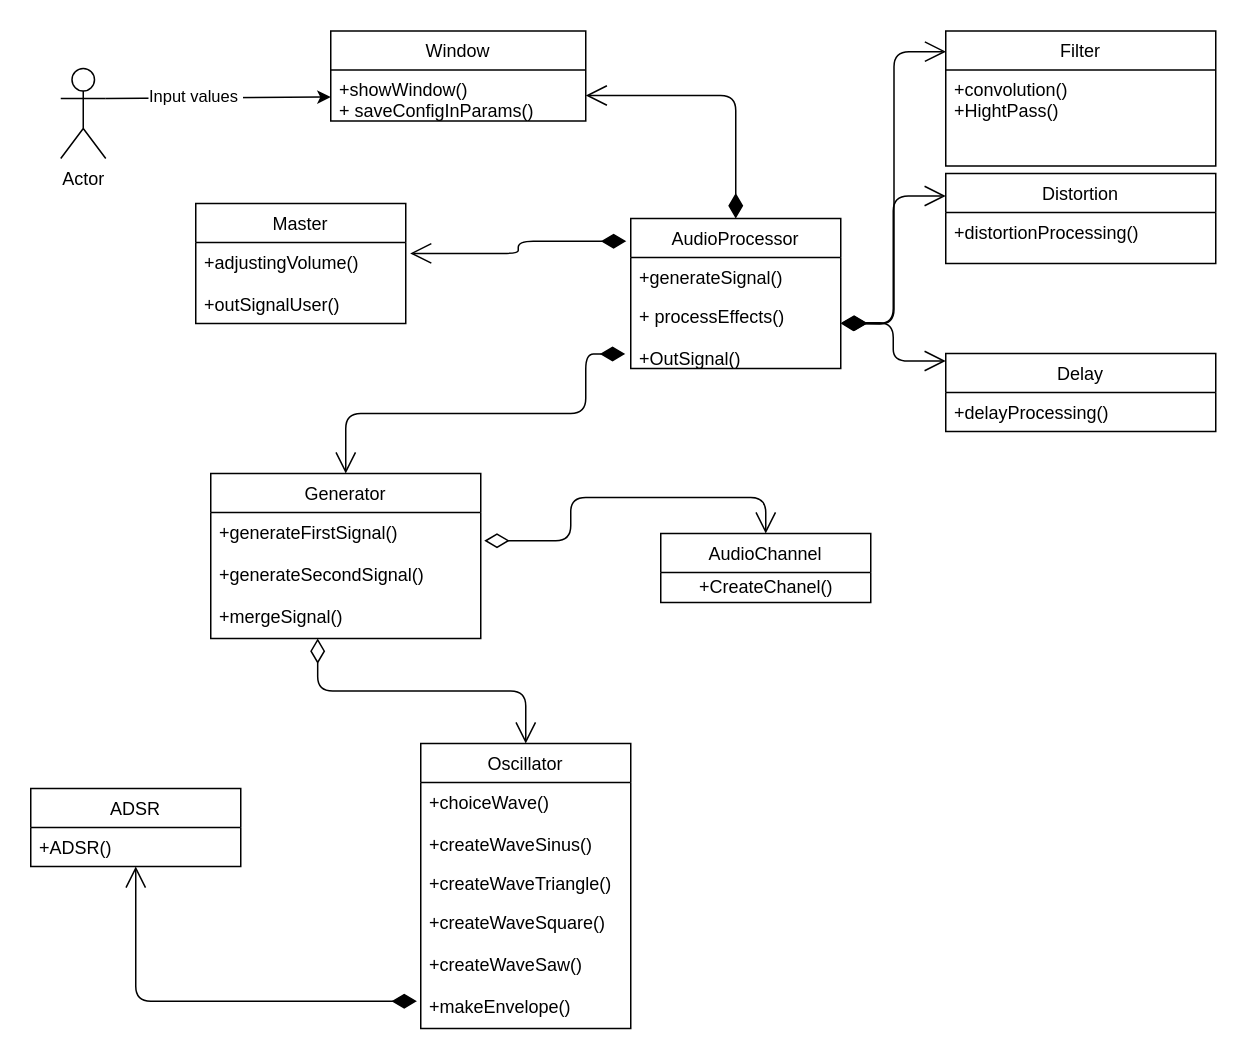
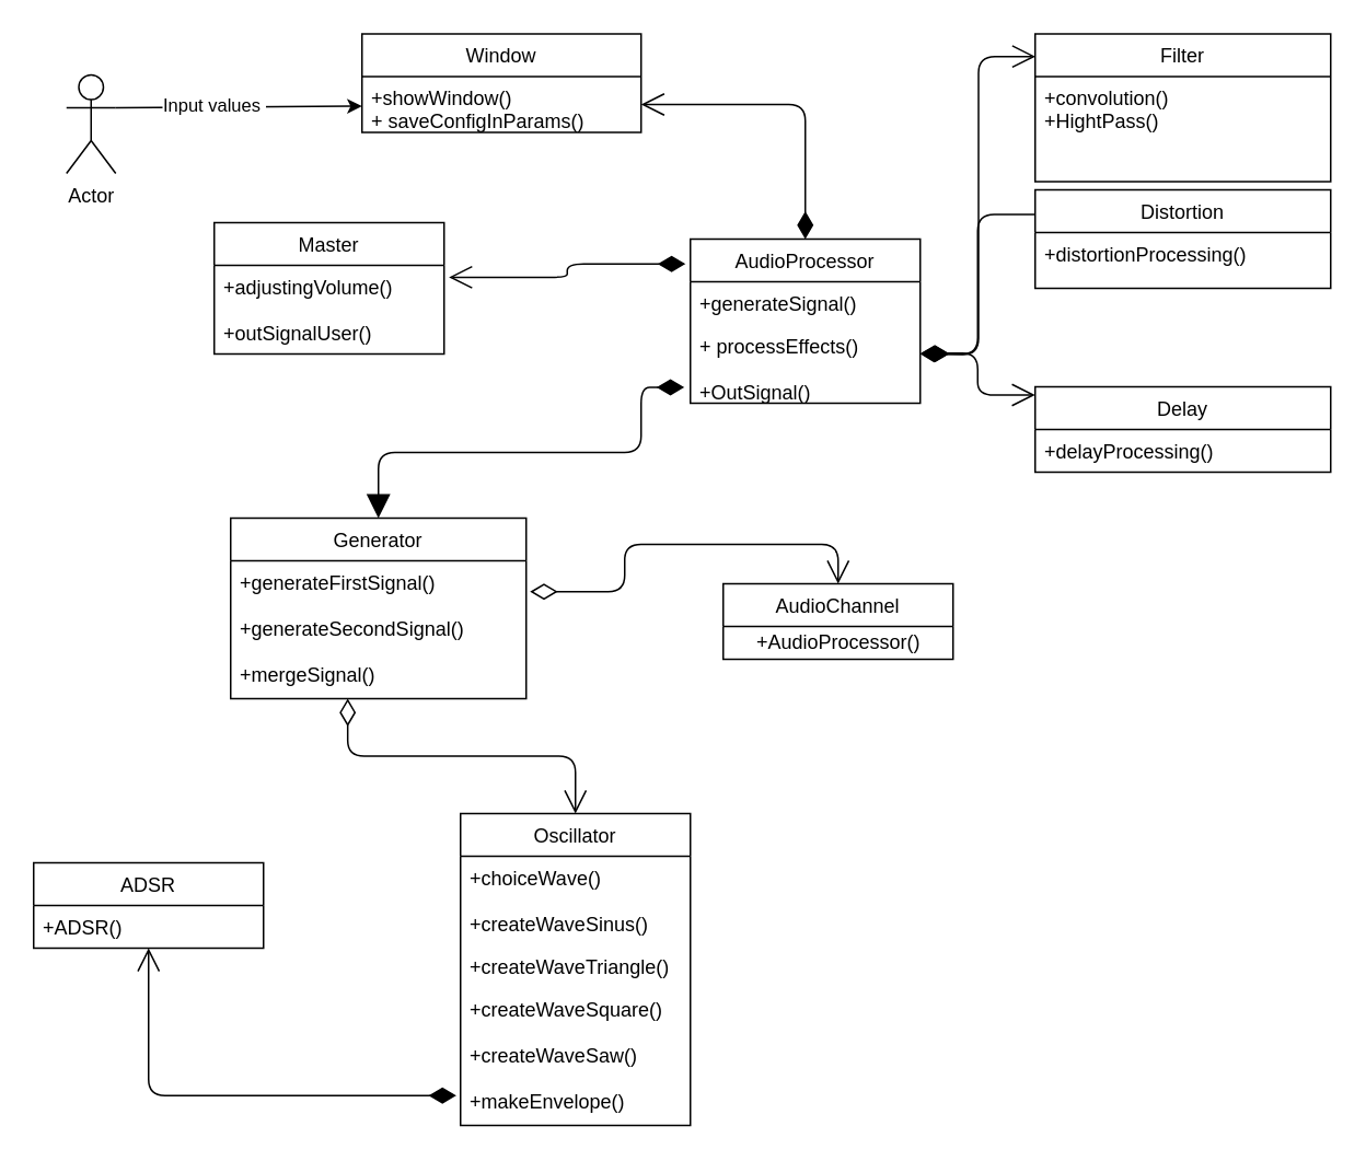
- <mxCell id="25" value="" style="endArrow=open;html=1;endSize=12;startArrow=diamondThin;startSize=14;startFill=1;edgeStyle=orthogonalEdgeStyle;align=left;verticalAlign=bottom;exitX=1.005;exitY=0.374;exitDx=0;exitDy=0;entryX=0;entryY=0.25;entryDx=0;entryDy=0;exitPerimeter=0;" edge="1" parent="1" source="10" target="26"><mxGeometry x="-1" y="3" relative="1" as="geometry"><mxPoint x="430" y="285" as="sourcePoint" /><mxPoint x="630" y="126.5" as="targetPoint" /></mxGeometry></mxCell>
+ <mxCell id="25" value="" style="endArrow=none;html=1;endSize=12;startArrow=diamondThin;startSize=14;startFill=1;edgeStyle=orthogonalEdgeStyle;align=left;verticalAlign=bottom;exitX=1.005;exitY=0.374;exitDx=0;exitDy=0;entryX=0;entryY=0.25;entryDx=0;entryDy=0;exitPerimeter=0;" edge="1" parent="1" source="10" target="26"><mxGeometry x="-1" y="3" relative="1" as="geometry"><mxPoint x="430" y="285" as="sourcePoint" /><mxPoint x="630" y="126.5" as="targetPoint" /></mxGeometry></mxCell>
- <mxCell id="34" value="" style="endArrow=open;html=1;endSize=12;startArrow=diamondThin;startSize=14;startFill=1;edgeStyle=orthogonalEdgeStyle;align=left;verticalAlign=bottom;entryX=0.5;entryY=0;entryDx=0;entryDy=0;exitX=-0.026;exitY=0.797;exitDx=0;exitDy=0;exitPerimeter=0;" edge="1" parent="1" source="10" target="11"><mxGeometry x="-1" y="3" relative="1" as="geometry"><mxPoint x="410" y="235" as="sourcePoint" /><mxPoint x="340" y="225" as="targetPoint" /><Array as="points"><mxPoint x="390" y="235" /><mxPoint x="390" y="275" /><mxPoint x="230" y="275" /></Array></mxGeometry></mxCell>
+ <mxCell id="34" value="" style="endArrow=block;html=1;endSize=12;startArrow=diamondThin;startSize=14;startFill=1;edgeStyle=orthogonalEdgeStyle;align=left;verticalAlign=bottom;entryX=0.5;entryY=0;entryDx=0;entryDy=0;exitX=-0.026;exitY=0.797;exitDx=0;exitDy=0;exitPerimeter=0;" edge="1" parent="1" source="10" target="11"><mxGeometry x="-1" y="3" relative="1" as="geometry"><mxPoint x="410" y="235" as="sourcePoint" /><mxPoint x="340" y="225" as="targetPoint" /><Array as="points"><mxPoint x="390" y="235" /><mxPoint x="390" y="275" /><mxPoint x="230" y="275" /></Array></mxGeometry></mxCell>
- <mxCell id="20" value="+CreateChanel()" style="text;html=1;align=center;verticalAlign=middle;resizable=0;points=[];autosize=1;" vertex="1" parent="19"><mxGeometry y="26" width="140" height="20" as="geometry" /></mxCell>
+ <mxCell id="20" value="+AudioProcessor()" style="text;html=1;align=center;verticalAlign=middle;resizable=0;points=[];autosize=1;" vertex="1" parent="19"><mxGeometry y="26" width="140" height="20" as="geometry" /></mxCell>
